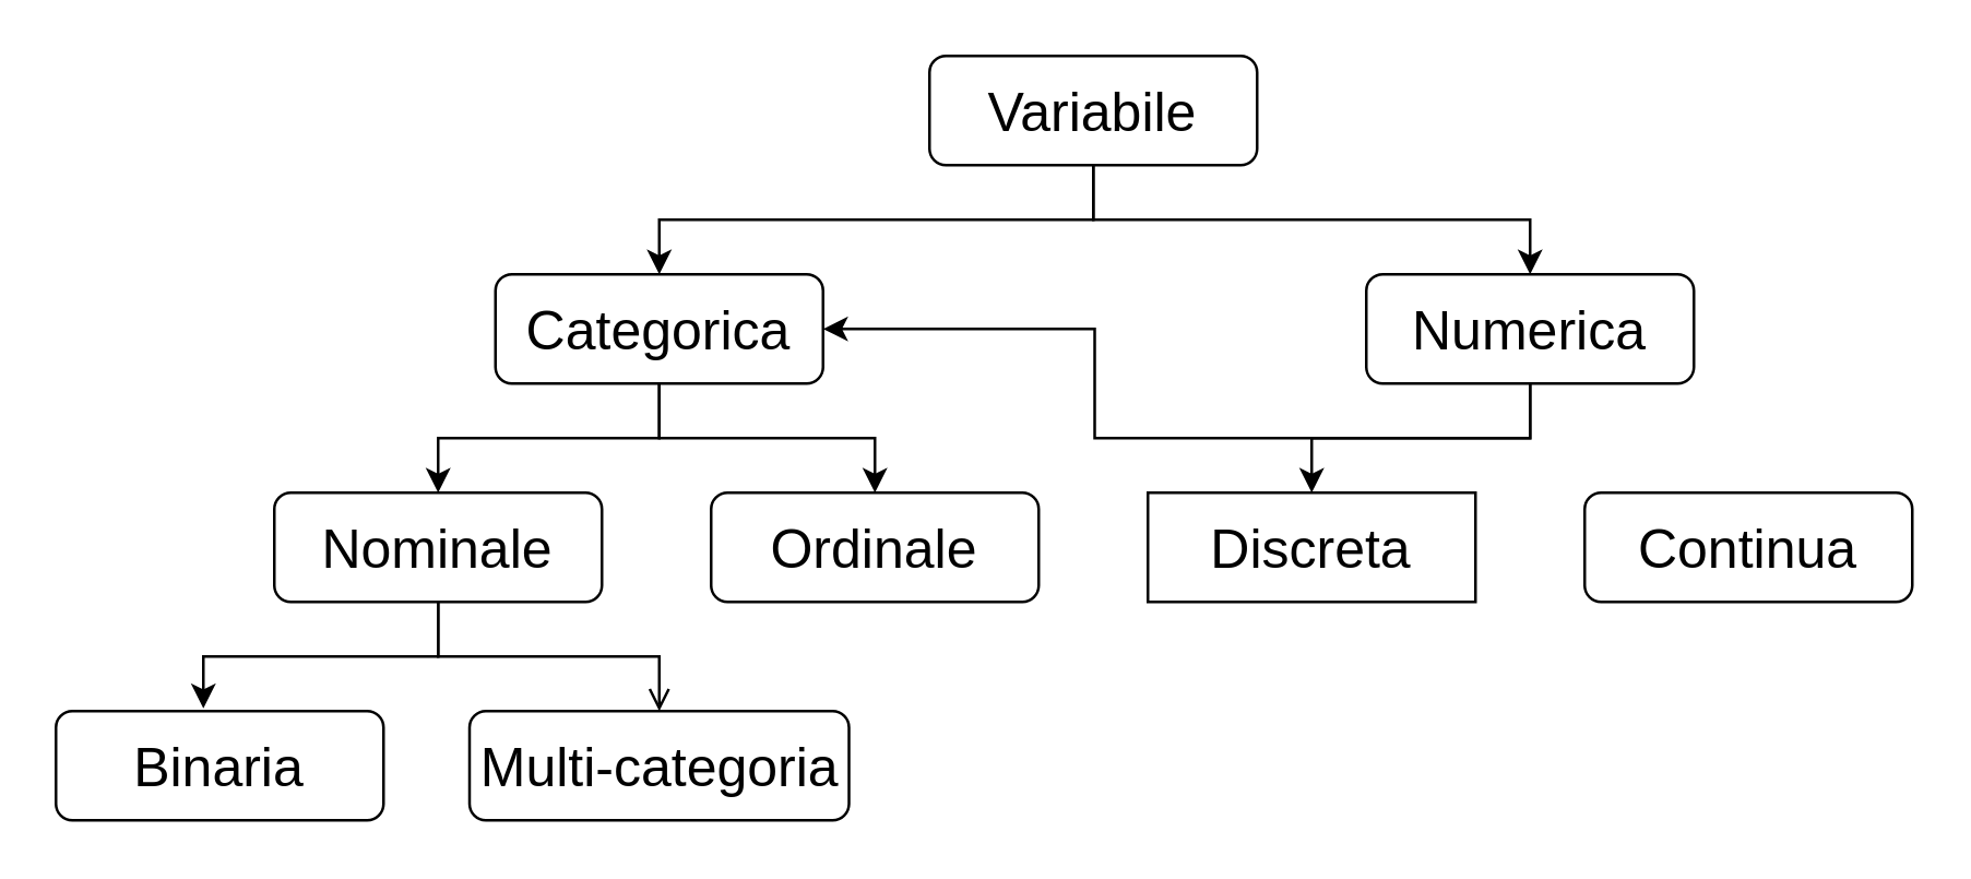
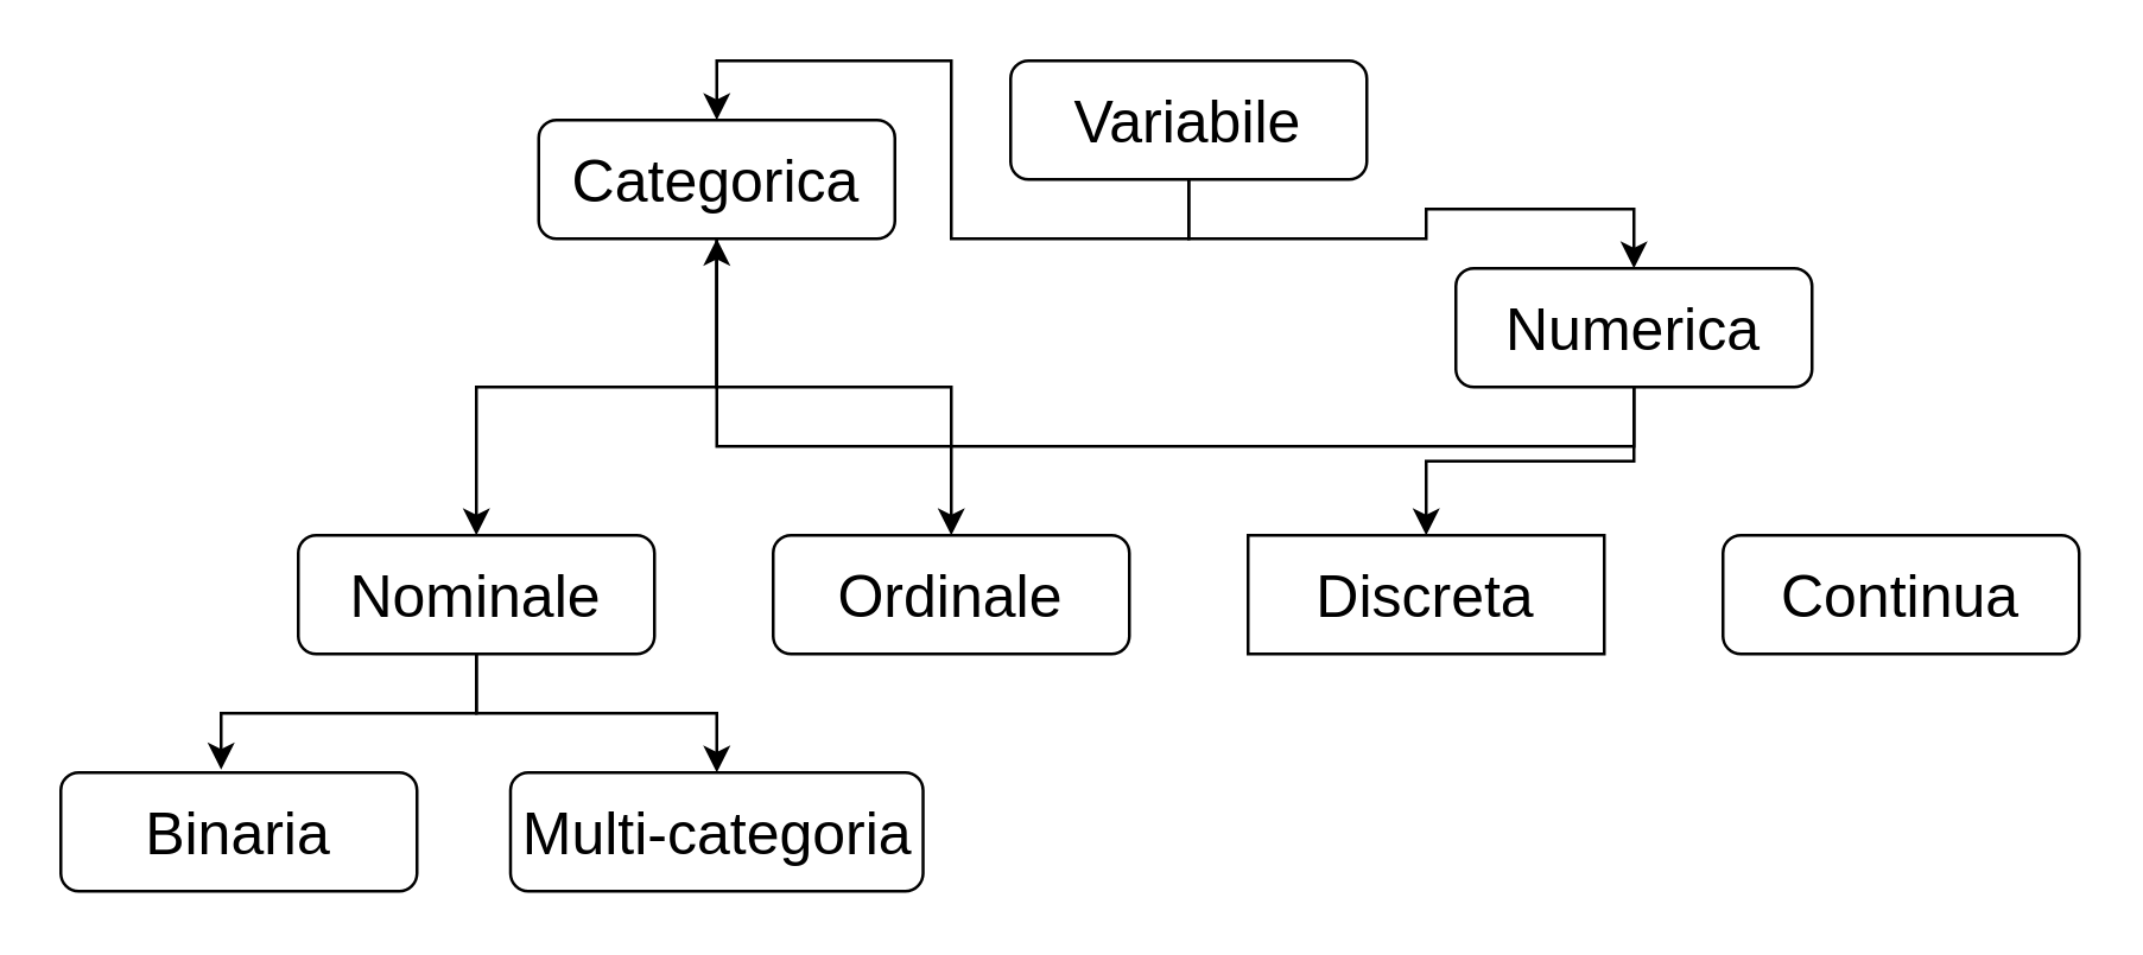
- <mxCell id="11" value="&lt;font style=&quot;font-size: 20px;&quot;&gt;Categorica&lt;/font&gt;" style="rounded=1;whiteSpace=wrap;html=1;" parent="1" vertex="1"><mxGeometry x="181" y="100" width="120" height="40" as="geometry" /></mxCell>
+ <mxCell id="11" value="&lt;font style=&quot;font-size: 20px;&quot;&gt;Categorica&lt;/font&gt;" style="rounded=1;whiteSpace=wrap;html=1;" parent="1" vertex="1"><mxGeometry x="181" y="40" width="120" height="40" as="geometry" /></mxCell>
- <mxCell id="8" value="&lt;font style=&quot;font-size: 20px;&quot;&gt;Numerica&lt;/font&gt;" style="rounded=1;whiteSpace=wrap;html=1;" parent="1" vertex="1"><mxGeometry x="500" y="100" width="120" height="40" as="geometry" /></mxCell>
+ <mxCell id="8" value="&lt;font style=&quot;font-size: 20px;&quot;&gt;Numerica&lt;/font&gt;" style="rounded=1;whiteSpace=wrap;html=1;" parent="1" vertex="1"><mxGeometry x="490" y="90" width="120" height="40" as="geometry" /></mxCell>
- <mxCell id="12" style="edgeStyle=orthogonalEdgeStyle;rounded=0;orthogonalLoop=1;jettySize=auto;html=1;exitX=0.5;exitY=1;exitDx=0;exitDy=0;entryX=0.5;entryY=0;entryDx=0;entryDy=0;endArrow=open;" parent="1" source="13" target="18" edge="1"><mxGeometry relative="1" as="geometry" /></mxCell>
+ <mxCell id="12" style="edgeStyle=orthogonalEdgeStyle;rounded=0;orthogonalLoop=1;jettySize=auto;html=1;exitX=0.5;exitY=1;exitDx=0;exitDy=0;entryX=0.5;entryY=0;entryDx=0;entryDy=0;" parent="1" source="13" target="18" edge="1"><mxGeometry relative="1" as="geometry" /></mxCell>
